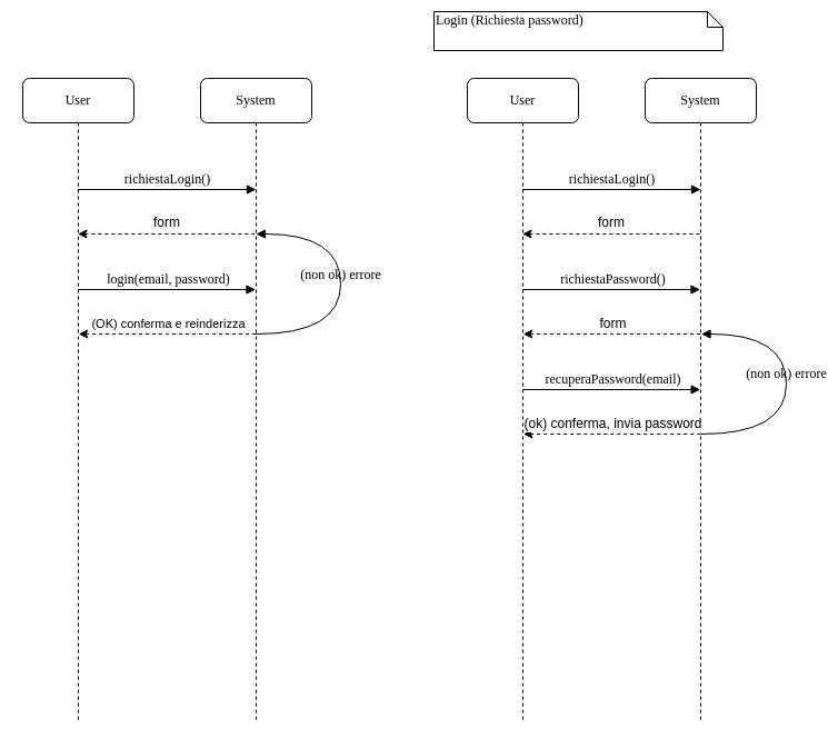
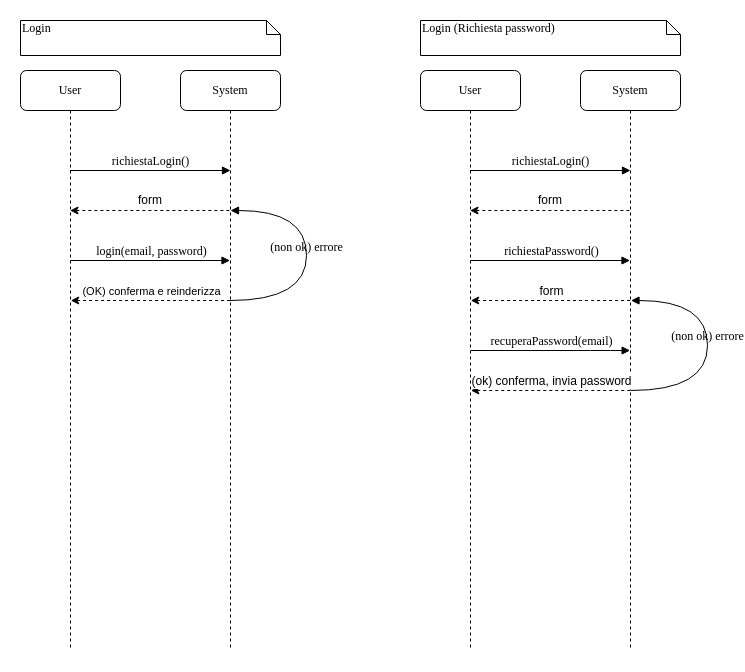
- <mxCell id="16" value="Login (Richiesta password)" style="shape=note;whiteSpace=wrap;html=1;size=14;verticalAlign=top;align=left;spacingTop=-6;rounded=0;shadow=0;comic=0;labelBackgroundColor=none;strokeWidth=1;fontFamily=Verdana;fontSize=12" vertex="1" parent="1"><mxGeometry x="390" y="10" width="260" height="35" as="geometry" /></mxCell>
+ <mxCell id="16" value="Login (Richiesta password)" style="shape=note;whiteSpace=wrap;html=1;size=14;verticalAlign=top;align=left;spacingTop=-6;rounded=0;shadow=0;comic=0;labelBackgroundColor=none;strokeWidth=1;fontFamily=Verdana;fontSize=12" vertex="1" parent="1"><mxGeometry x="420" y="20" width="260" height="35" as="geometry" /></mxCell>
+ <mxCell id="5" value="Login" style="shape=note;whiteSpace=wrap;html=1;size=14;verticalAlign=top;align=left;spacingTop=-6;rounded=0;shadow=0;comic=0;labelBackgroundColor=none;strokeWidth=1;fontFamily=Verdana;fontSize=12" vertex="1" parent="1"><mxGeometry x="20" y="20" width="260" height="35" as="geometry" /></mxCell>
